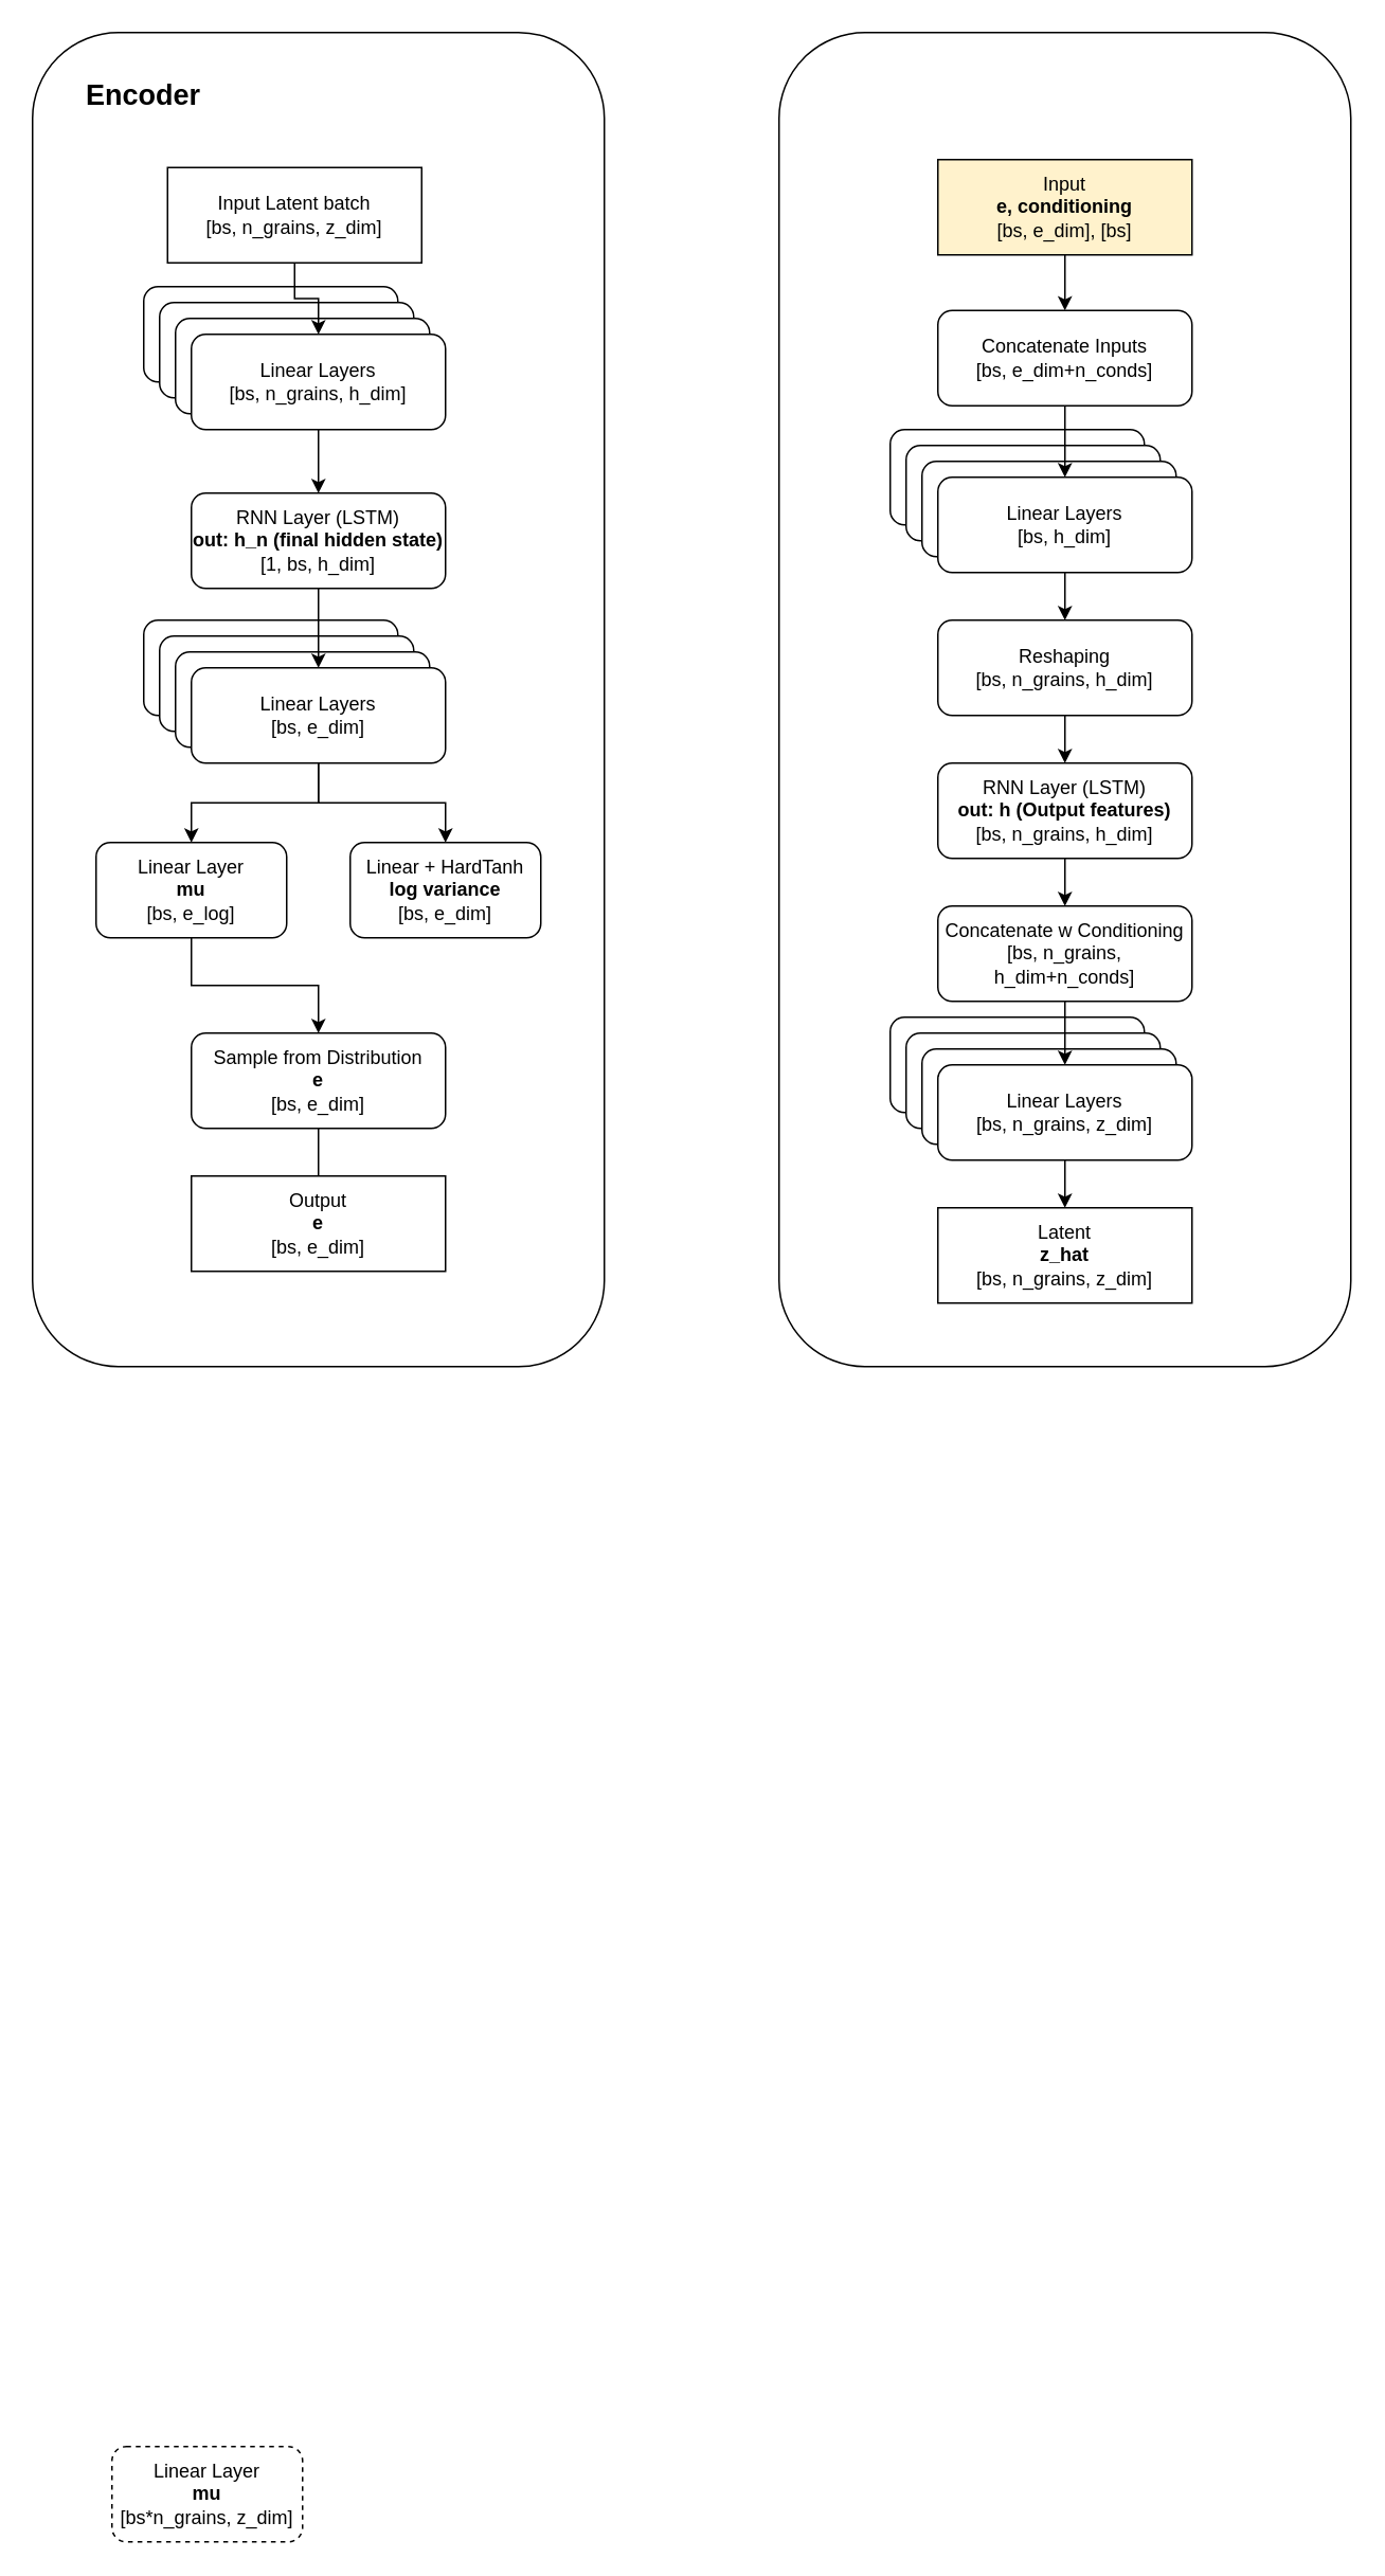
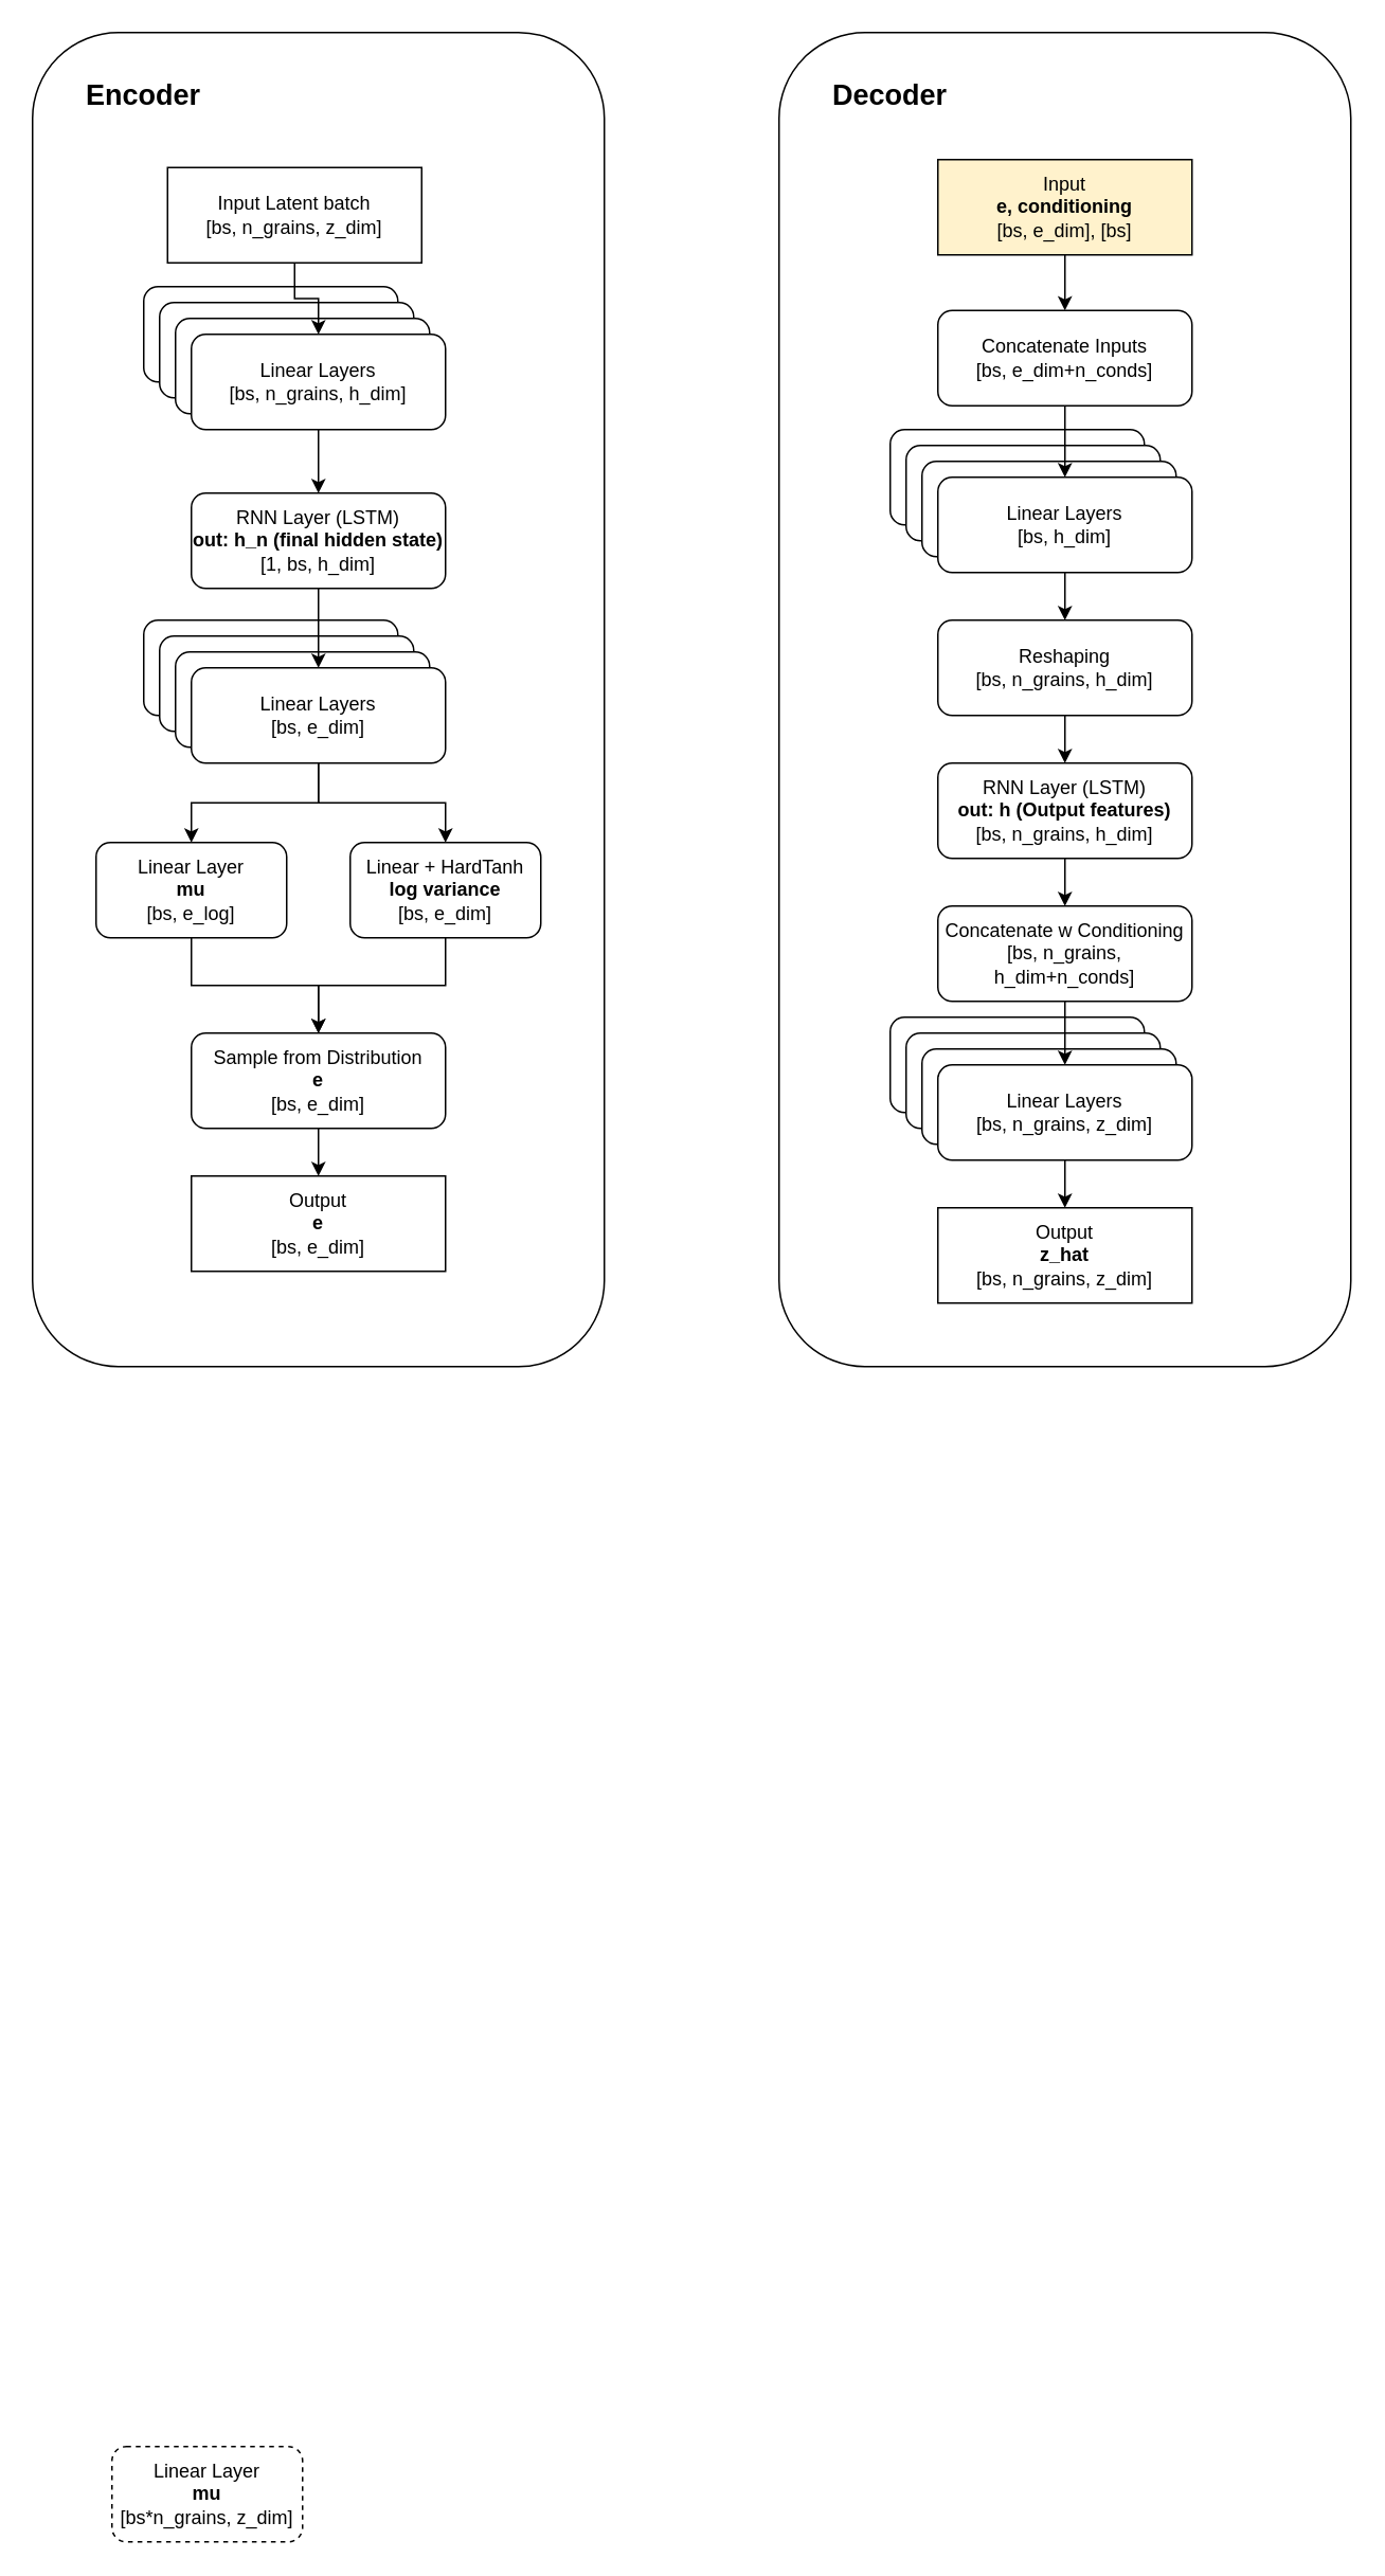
+ <mxCell id="7" value="&lt;font style=&quot;font-size: 18px;&quot;&gt;&lt;b&gt;Decoder&lt;br&gt;&lt;/b&gt;&lt;/font&gt;" style="text;html=1;strokeColor=none;fillColor=none;align=center;verticalAlign=middle;whiteSpace=wrap;rounded=0;" vertex="1" parent="1"><mxGeometry x="520" y="40" width="80" height="40" as="geometry" /></mxCell>
+ <mxCell id="24" style="edgeStyle=orthogonalEdgeStyle;rounded=0;orthogonalLoop=1;jettySize=auto;html=1;entryX=0.5;entryY=0;entryDx=0;entryDy=0;" edge="1" parent="1" source="25" target="31"><mxGeometry relative="1" as="geometry" /></mxCell>
- <mxCell id="30" value="" style="edgeStyle=orthogonalEdgeStyle;rounded=0;orthogonalLoop=1;jettySize=auto;html=1;endArrow=none;" edge="1" parent="1" source="31" target="32"><mxGeometry relative="1" as="geometry" /></mxCell>
+ <mxCell id="30" value="" style="edgeStyle=orthogonalEdgeStyle;rounded=0;orthogonalLoop=1;jettySize=auto;html=1;" edge="1" parent="1" source="31" target="32"><mxGeometry relative="1" as="geometry" /></mxCell>
- <mxCell id="52" value="Latent&lt;br&gt;&lt;b&gt;z_hat&lt;/b&gt;&lt;br&gt;[bs, n_grains, z_dim]" style="rounded=0;whiteSpace=wrap;html=1;" vertex="1" parent="1"><mxGeometry x="590" y="760" width="160" height="60" as="geometry" /></mxCell>
+ <mxCell id="52" value="Output&lt;br&gt;&lt;b&gt;z_hat&lt;/b&gt;&lt;br&gt;[bs, n_grains, z_dim]" style="rounded=0;whiteSpace=wrap;html=1;" vertex="1" parent="1"><mxGeometry x="590" y="760" width="160" height="60" as="geometry" /></mxCell>
